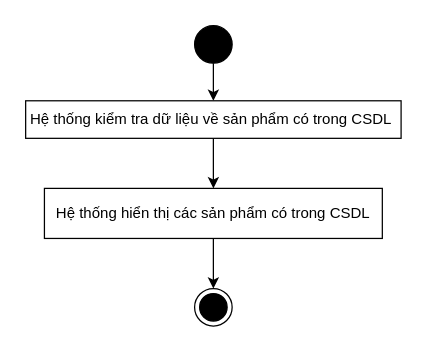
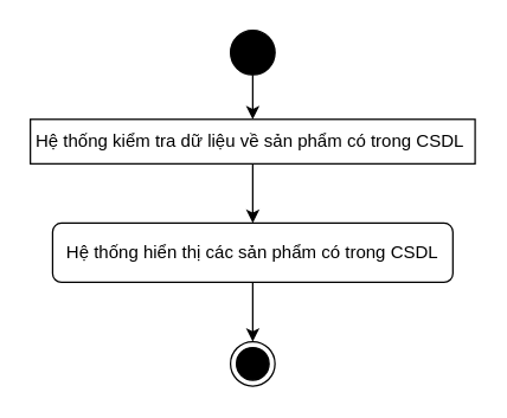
- <mxCell id="6" value="Hệ thống hiển thị các sản phẩm có trong CSDL" style="rounded=0;whiteSpace=wrap;html=1;" vertex="1" parent="1"><mxGeometry x="35" y="150" width="270" height="40" as="geometry" /></mxCell>
+ <mxCell id="6" value="Hệ thống hiển thị các sản phẩm có trong CSDL" style="whiteSpace=wrap;html=1;rounded=1;" vertex="1" parent="1"><mxGeometry x="35" y="150" width="270" height="40" as="geometry" /></mxCell>
